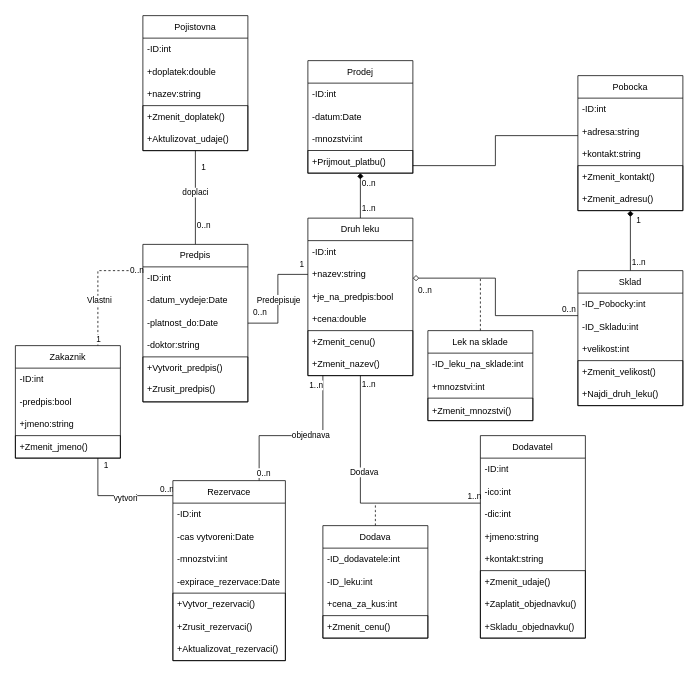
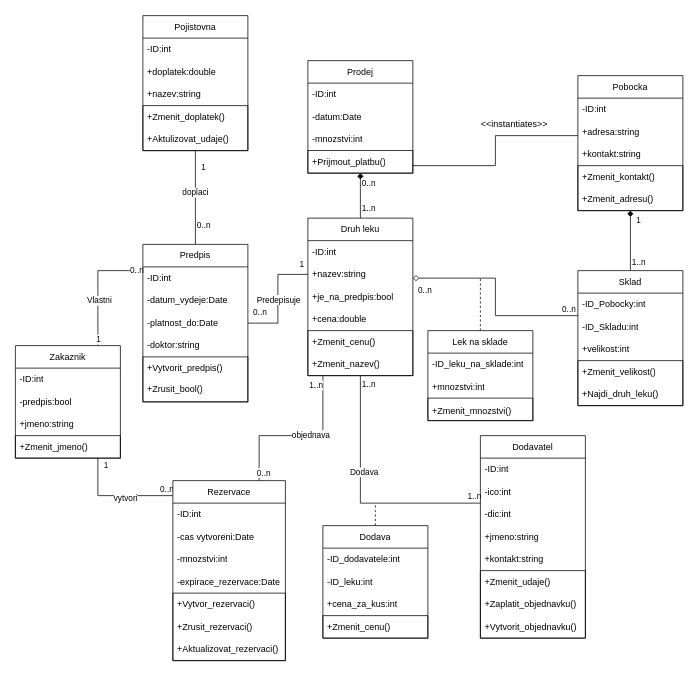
+ <mxCell id="116" value="&amp;lt;&amp;lt;instantiates&amp;gt;&amp;gt;" style="text;html=1;align=center;verticalAlign=middle;resizable=0;points=[];autosize=1;strokeColor=none;fillColor=none;" parent="1" vertex="1"><mxGeometry x="630" y="150" width="110" height="30" as="geometry" /></mxCell>
- <mxCell id="59" style="edgeStyle=orthogonalEdgeStyle;rounded=0;orthogonalLoop=1;jettySize=auto;html=1;endArrow=none;endFill=0;dashed=1;" parent="1" source="67" target="95" edge="1"><mxGeometry relative="1" as="geometry"><Array as="points"><mxPoint x="130" y="360" /></Array></mxGeometry></mxCell>
+ <mxCell id="59" style="edgeStyle=orthogonalEdgeStyle;rounded=0;orthogonalLoop=1;jettySize=auto;html=1;endArrow=none;endFill=0;" parent="1" source="67" target="95" edge="1"><mxGeometry relative="1" as="geometry"><Array as="points"><mxPoint x="130" y="360" /></Array></mxGeometry></mxCell>
- <mxCell id="102" value="+Zrusit_predpis()" style="text;strokeColor=none;fillColor=none;align=left;verticalAlign=middle;spacingLeft=4;spacingRight=4;overflow=hidden;points=[[0,0.5],[1,0.5]];portConstraint=eastwest;rotatable=0;whiteSpace=wrap;html=1;" parent="100" vertex="1"><mxGeometry y="27.5" width="140" height="30" as="geometry" /></mxCell>
+ <mxCell id="102" value="+Zrusit_bool()" style="text;strokeColor=none;fillColor=none;align=left;verticalAlign=middle;spacingLeft=4;spacingRight=4;overflow=hidden;points=[[0,0.5],[1,0.5]];portConstraint=eastwest;rotatable=0;whiteSpace=wrap;html=1;" parent="100" vertex="1"><mxGeometry y="27.5" width="140" height="30" as="geometry" /></mxCell>
- <mxCell id="47" value="+Skladu_objednavku()" style="text;strokeColor=none;fillColor=none;align=left;verticalAlign=middle;spacingLeft=4;spacingRight=4;overflow=hidden;points=[[0,0.5],[1,0.5]];portConstraint=eastwest;rotatable=0;whiteSpace=wrap;html=1;" vertex="1" parent="44"><mxGeometry y="60" width="140" height="30" as="geometry" /></mxCell>
+ <mxCell id="47" value="+Vytvorit_objednavku()" style="text;strokeColor=none;fillColor=none;align=left;verticalAlign=middle;spacingLeft=4;spacingRight=4;overflow=hidden;points=[[0,0.5],[1,0.5]];portConstraint=eastwest;rotatable=0;whiteSpace=wrap;html=1;" vertex="1" parent="44"><mxGeometry y="60" width="140" height="30" as="geometry" /></mxCell>
